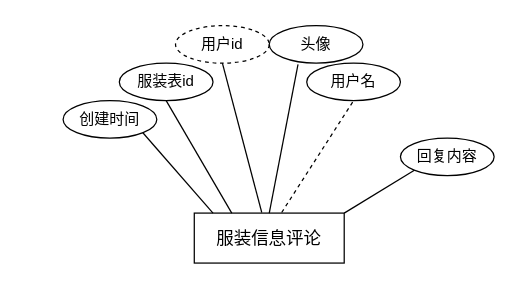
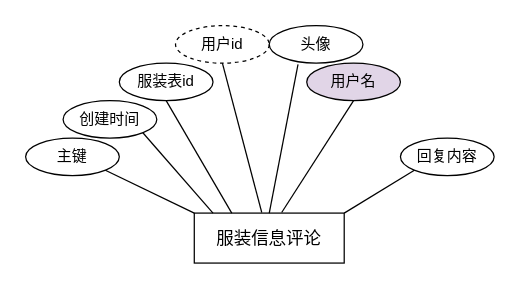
- <mxCell id="7" value="用户名" style="ellipse;whiteSpace=wrap;html=1;" parent="1" vertex="1"><mxGeometry x="245" y="50" width="75" height="30" as="geometry" /></mxCell>
+ <mxCell id="7" value="用户名" style="ellipse;whiteSpace=wrap;html=1;fillColor=#e1d5e7;" parent="1" vertex="1"><mxGeometry x="245" y="50" width="75" height="30" as="geometry" /></mxCell>
- <mxCell id="13" value="" style="endArrow=none;html=1;rounded=0;exitX=0.583;exitY=-0.012;exitDx=0;exitDy=0;exitPerimeter=0;entryX=0.5;entryY=1;entryDx=0;entryDy=0;dashed=1;" parent="1" source="2" target="7" edge="1"><mxGeometry width="50" height="50" relative="1" as="geometry"><mxPoint x="200" y="145" as="sourcePoint" /><mxPoint x="250" y="95" as="targetPoint" /></mxGeometry></mxCell>
+ <mxCell id="13" value="" style="endArrow=none;html=1;rounded=0;exitX=0.583;exitY=-0.012;exitDx=0;exitDy=0;exitPerimeter=0;entryX=0.5;entryY=1;entryDx=0;entryDy=0;" parent="1" source="2" target="7" edge="1"><mxGeometry width="50" height="50" relative="1" as="geometry"><mxPoint x="200" y="145" as="sourcePoint" /><mxPoint x="250" y="95" as="targetPoint" /></mxGeometry></mxCell>
+ <mxCell id="3" value="主键" style="ellipse;whiteSpace=wrap;html=1;" parent="1" vertex="1"><mxGeometry x="20" y="110" width="75" height="30" as="geometry" /></mxCell>
+ <mxCell id="9" value="" style="endArrow=none;html=1;rounded=0;exitX=0;exitY=0;exitDx=0;exitDy=0;entryX=1;entryY=1;entryDx=0;entryDy=0;" parent="1" source="2" target="3" edge="1"><mxGeometry width="50" height="50" relative="1" as="geometry"><mxPoint x="200" y="145" as="sourcePoint" /><mxPoint x="110" y="125" as="targetPoint" /></mxGeometry></mxCell>
